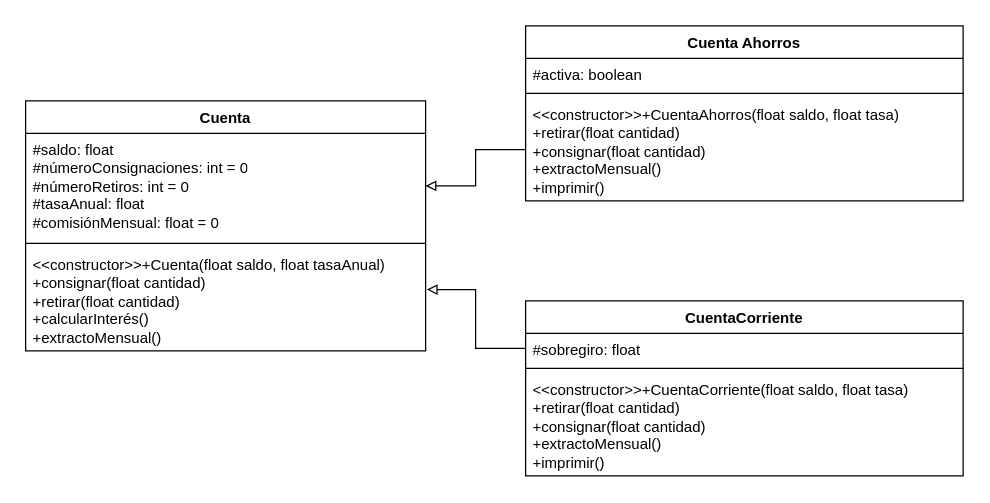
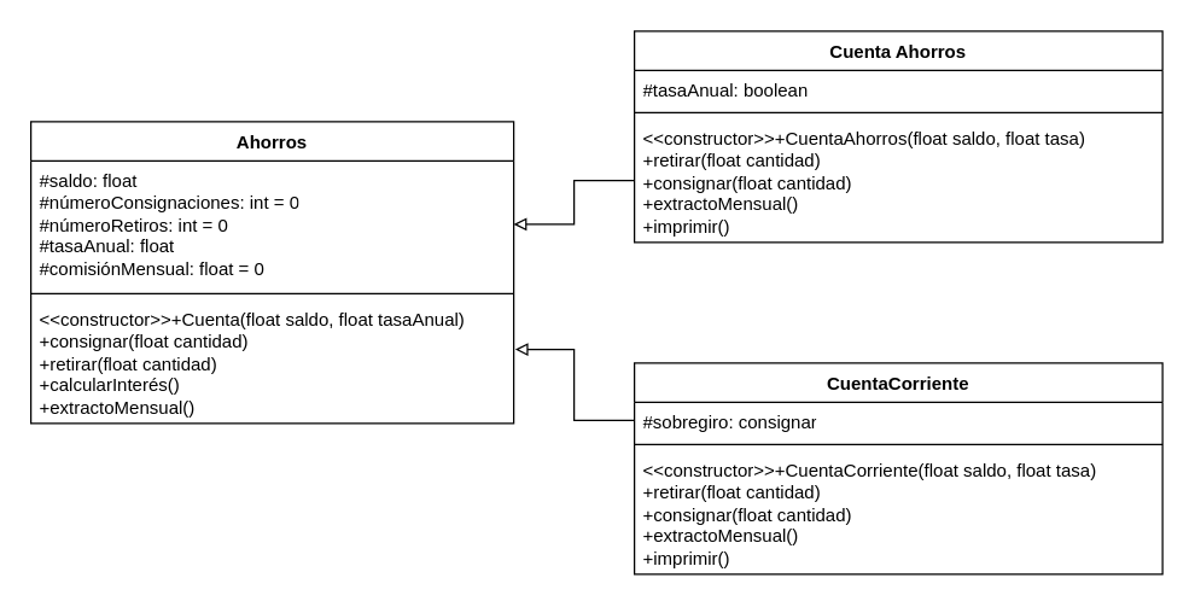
- <mxCell id="7" value="&lt;div&gt;#activa: boolean&lt;/div&gt;" style="text;strokeColor=none;fillColor=none;align=left;verticalAlign=top;spacingLeft=4;spacingRight=4;overflow=hidden;rotatable=0;points=[[0,0.5],[1,0.5]];portConstraint=eastwest;whiteSpace=wrap;html=1;" parent="6" vertex="1"><mxGeometry y="26" width="350" height="24" as="geometry" /></mxCell>
+ <mxCell id="7" value="&lt;div&gt;#tasaAnual: boolean&lt;/div&gt;" style="text;strokeColor=none;fillColor=none;align=left;verticalAlign=top;spacingLeft=4;spacingRight=4;overflow=hidden;rotatable=0;points=[[0,0.5],[1,0.5]];portConstraint=eastwest;whiteSpace=wrap;html=1;" parent="6" vertex="1"><mxGeometry y="26" width="350" height="24" as="geometry" /></mxCell>
- <mxCell id="2" value="Cuenta" style="swimlane;fontStyle=1;align=center;verticalAlign=top;childLayout=stackLayout;horizontal=1;startSize=26;horizontalStack=0;resizeParent=1;resizeParentMax=0;resizeLast=0;collapsible=1;marginBottom=0;whiteSpace=wrap;html=1;" parent="1" vertex="1"><mxGeometry x="20" y="80" width="320" height="200" as="geometry" /></mxCell>
+ <mxCell id="2" value="Ahorros" style="swimlane;fontStyle=1;align=center;verticalAlign=top;childLayout=stackLayout;horizontal=1;startSize=26;horizontalStack=0;resizeParent=1;resizeParentMax=0;resizeLast=0;collapsible=1;marginBottom=0;whiteSpace=wrap;html=1;" parent="1" vertex="1"><mxGeometry x="20" y="80" width="320" height="200" as="geometry" /></mxCell>
- <mxCell id="12" value="&lt;div&gt;#sobregiro: float&lt;/div&gt;" style="text;strokeColor=none;fillColor=none;align=left;verticalAlign=top;spacingLeft=4;spacingRight=4;overflow=hidden;rotatable=0;points=[[0,0.5],[1,0.5]];portConstraint=eastwest;whiteSpace=wrap;html=1;" parent="11" vertex="1"><mxGeometry y="26" width="350" height="24" as="geometry" /></mxCell>
+ <mxCell id="12" value="&lt;div&gt;#sobregiro: consignar&lt;/div&gt;" style="text;strokeColor=none;fillColor=none;align=left;verticalAlign=top;spacingLeft=4;spacingRight=4;overflow=hidden;rotatable=0;points=[[0,0.5],[1,0.5]];portConstraint=eastwest;whiteSpace=wrap;html=1;" parent="11" vertex="1"><mxGeometry y="26" width="350" height="24" as="geometry" /></mxCell>
